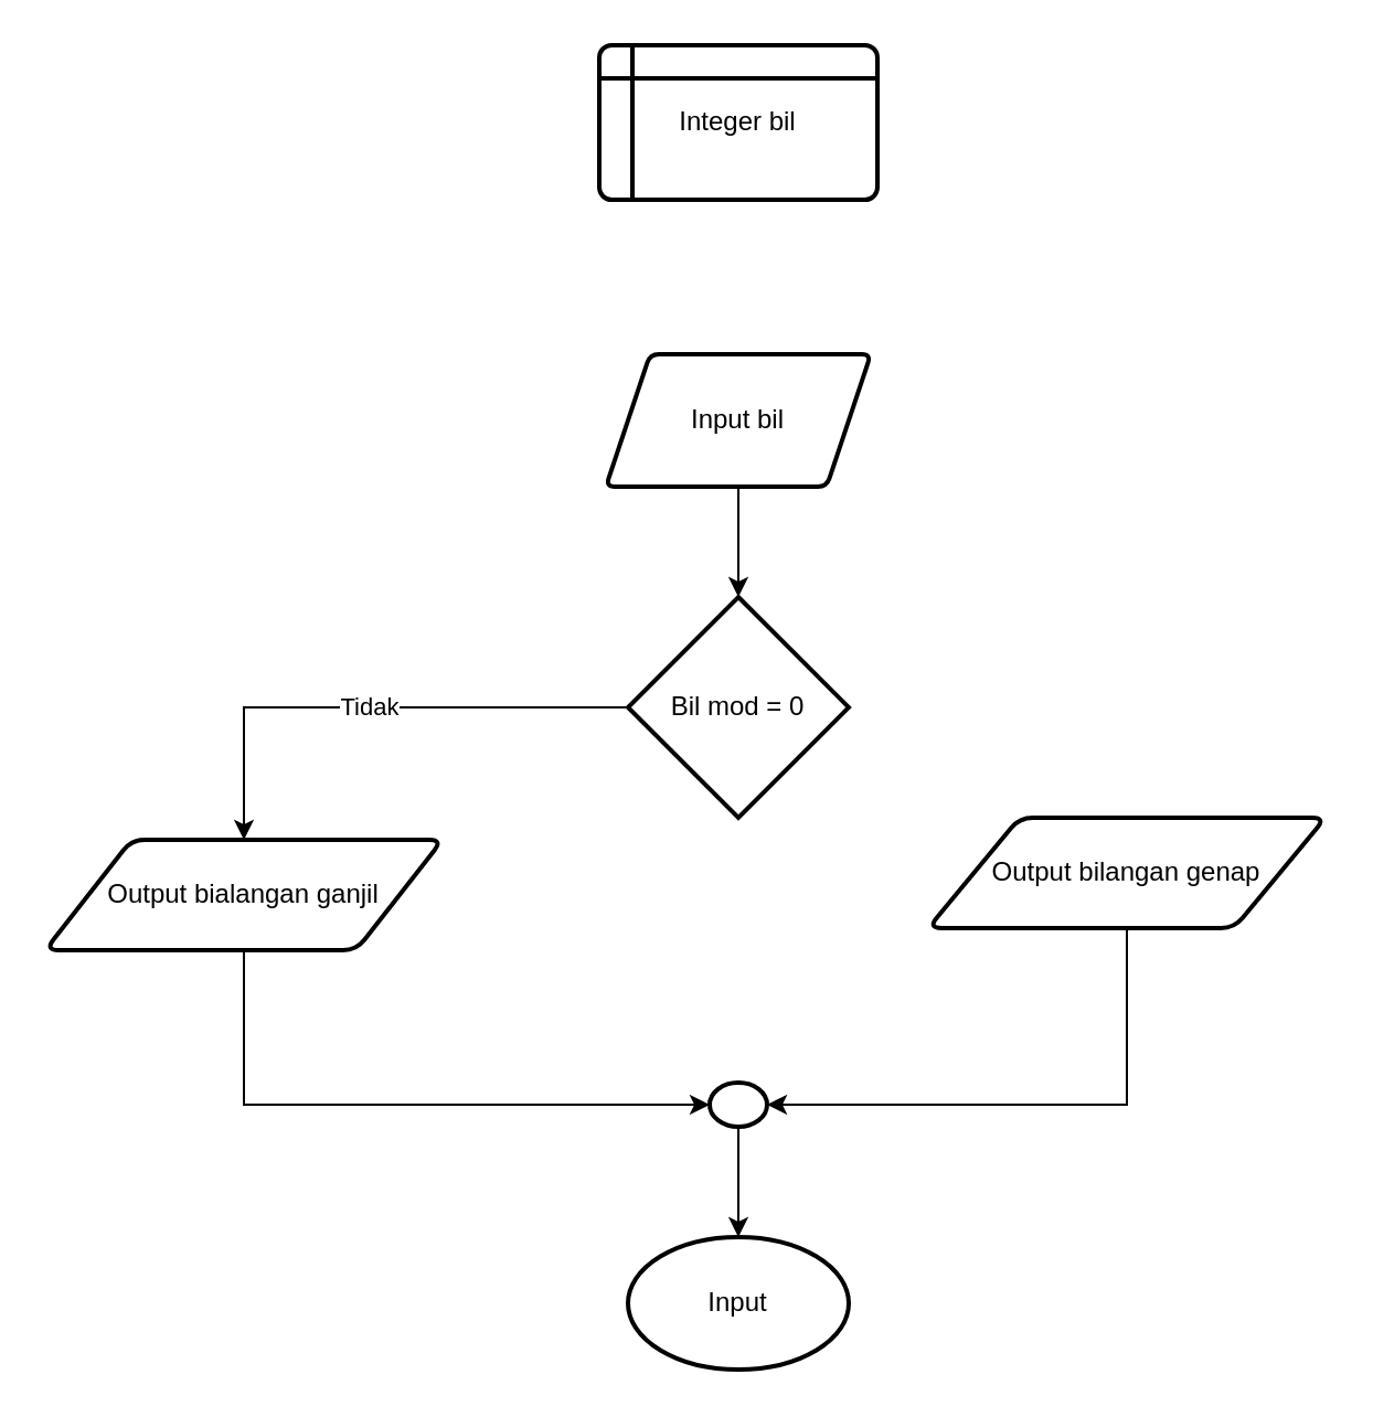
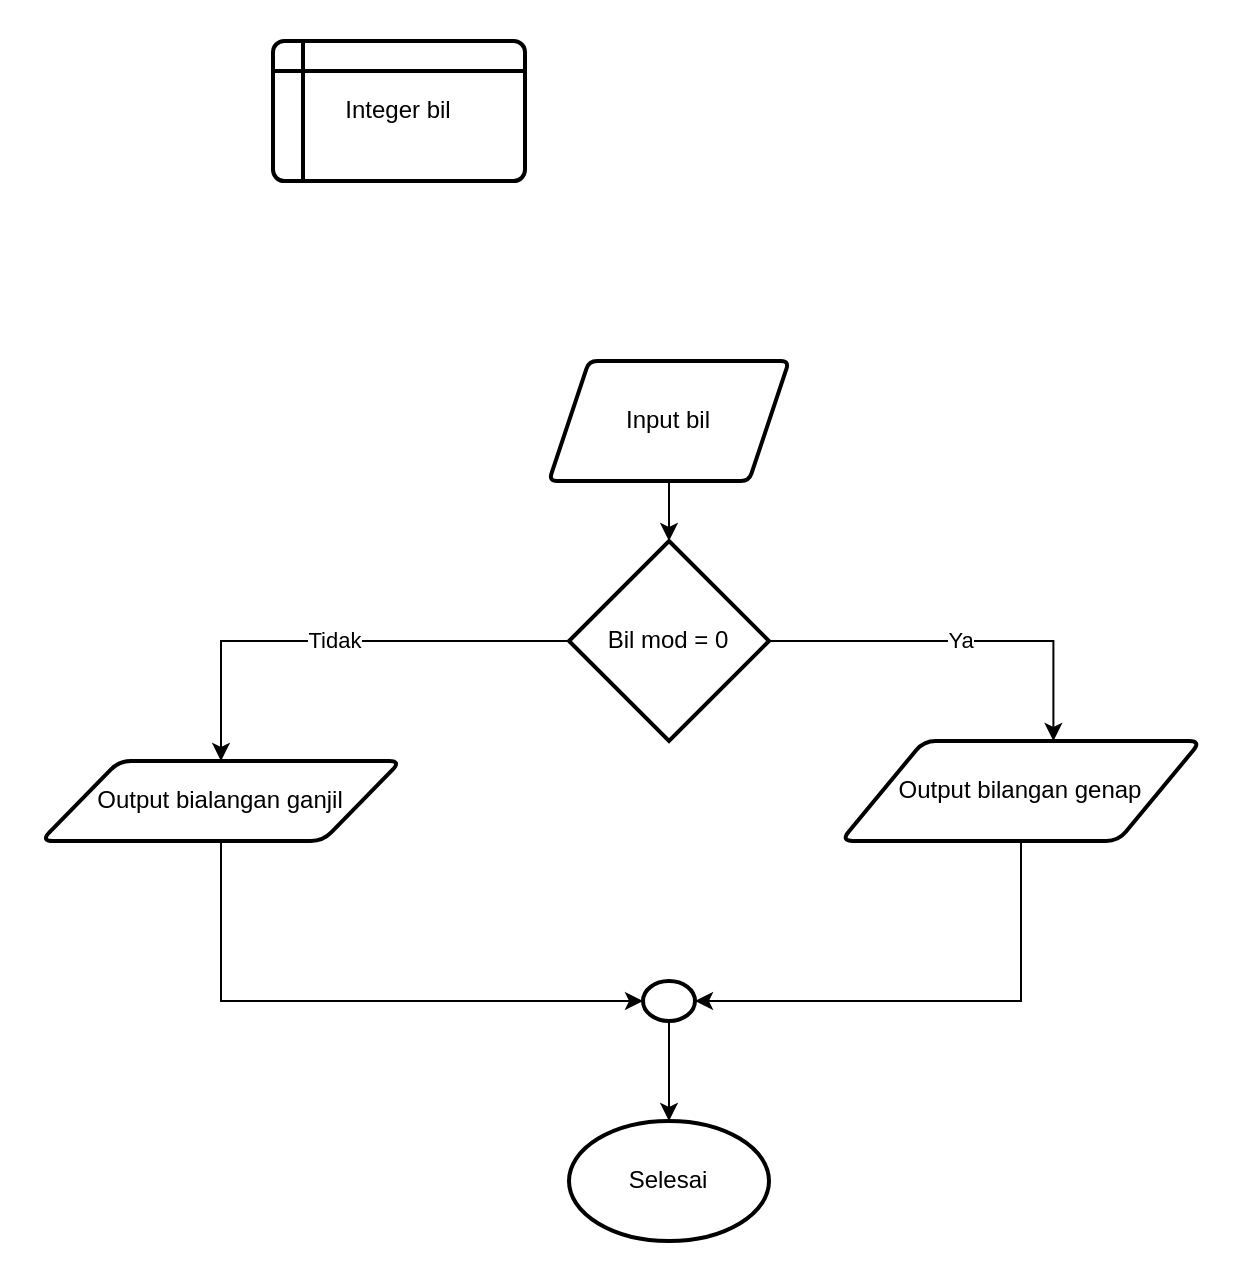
- <mxCell id="2" value="Integer bil" style="shape=internalStorage;whiteSpace=wrap;html=1;dx=15;dy=15;rounded=1;arcSize=8;strokeWidth=2;" vertex="1" parent="1"><mxGeometry x="271" y="20" width="126" height="70" as="geometry" /></mxCell>
+ <mxCell id="2" value="Integer bil" style="shape=internalStorage;whiteSpace=wrap;html=1;dx=15;dy=15;rounded=1;arcSize=8;strokeWidth=2;" vertex="1" parent="1"><mxGeometry x="136" y="20" width="126" height="70" as="geometry" /></mxCell>
- <mxCell id="3" value="Input bil" style="shape=parallelogram;perimeter=parallelogramPerimeter;whiteSpace=wrap;html=1;fixedSize=1;rounded=1;arcSize=8;strokeWidth=2;" vertex="1" parent="1"><mxGeometry x="274" y="160" width="120" height="60" as="geometry" /></mxCell>
+ <mxCell id="3" value="Input bil" style="shape=parallelogram;perimeter=parallelogramPerimeter;whiteSpace=wrap;html=1;fixedSize=1;rounded=1;arcSize=8;strokeWidth=2;" vertex="1" parent="1"><mxGeometry x="274" y="180" width="120" height="60" as="geometry" /></mxCell>
+ <mxCell id="9" value="Ya" style="edgeStyle=orthogonalEdgeStyle;rounded=0;orthogonalLoop=1;jettySize=auto;html=1;exitX=1;exitY=0.5;exitDx=0;exitDy=0;exitPerimeter=0;entryX=0.59;entryY=0;entryDx=0;entryDy=0;entryPerimeter=0;" edge="1" parent="1" source="5" target="7"><mxGeometry relative="1" as="geometry" /></mxCell>
- <mxCell id="8" value="Output bialangan ganjil" style="shape=parallelogram;html=1;strokeWidth=2;perimeter=parallelogramPerimeter;whiteSpace=wrap;rounded=1;arcSize=12;size=0.217;direction=east;" vertex="1" parent="1"><mxGeometry x="20" y="380" width="180" height="50" as="geometry" /></mxCell>
+ <mxCell id="8" value="Output bialangan ganjil" style="shape=parallelogram;html=1;strokeWidth=2;perimeter=parallelogramPerimeter;whiteSpace=wrap;rounded=1;arcSize=12;size=0.217;direction=east;" vertex="1" parent="1"><mxGeometry x="20" y="380" width="180" height="40" as="geometry" /></mxCell>
- <mxCell id="13" value="Input" style="strokeWidth=2;html=1;shape=mxgraph.flowchart.start_1;whiteSpace=wrap;" vertex="1" parent="1"><mxGeometry x="284" y="560" width="100" height="60" as="geometry" /></mxCell>
+ <mxCell id="13" value="Selesai" style="strokeWidth=2;html=1;shape=mxgraph.flowchart.start_1;whiteSpace=wrap;" vertex="1" parent="1"><mxGeometry x="284" y="560" width="100" height="60" as="geometry" /></mxCell>
